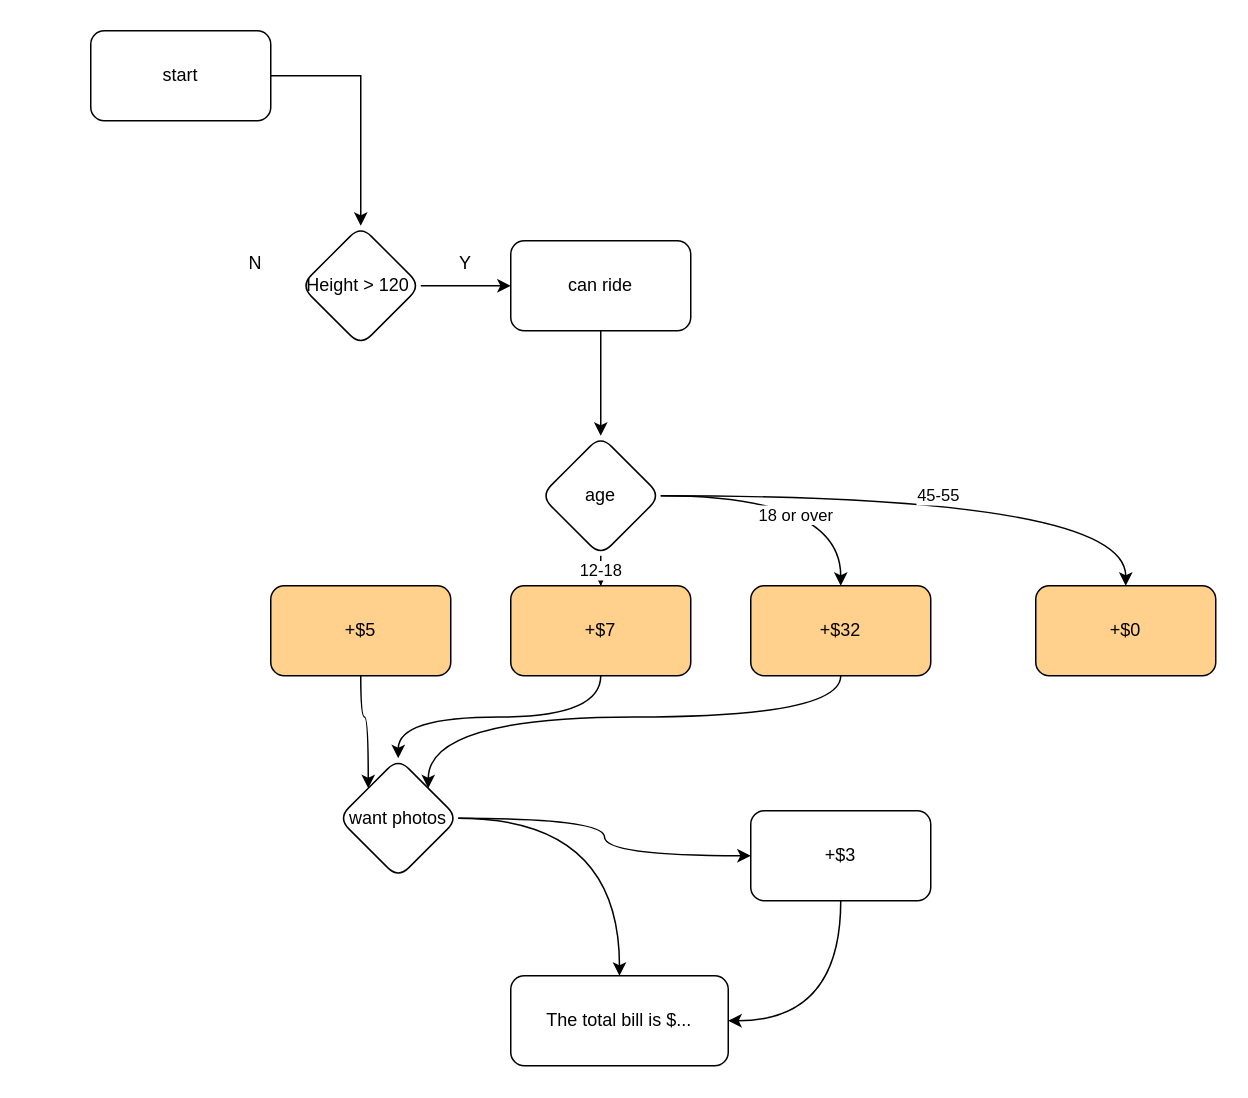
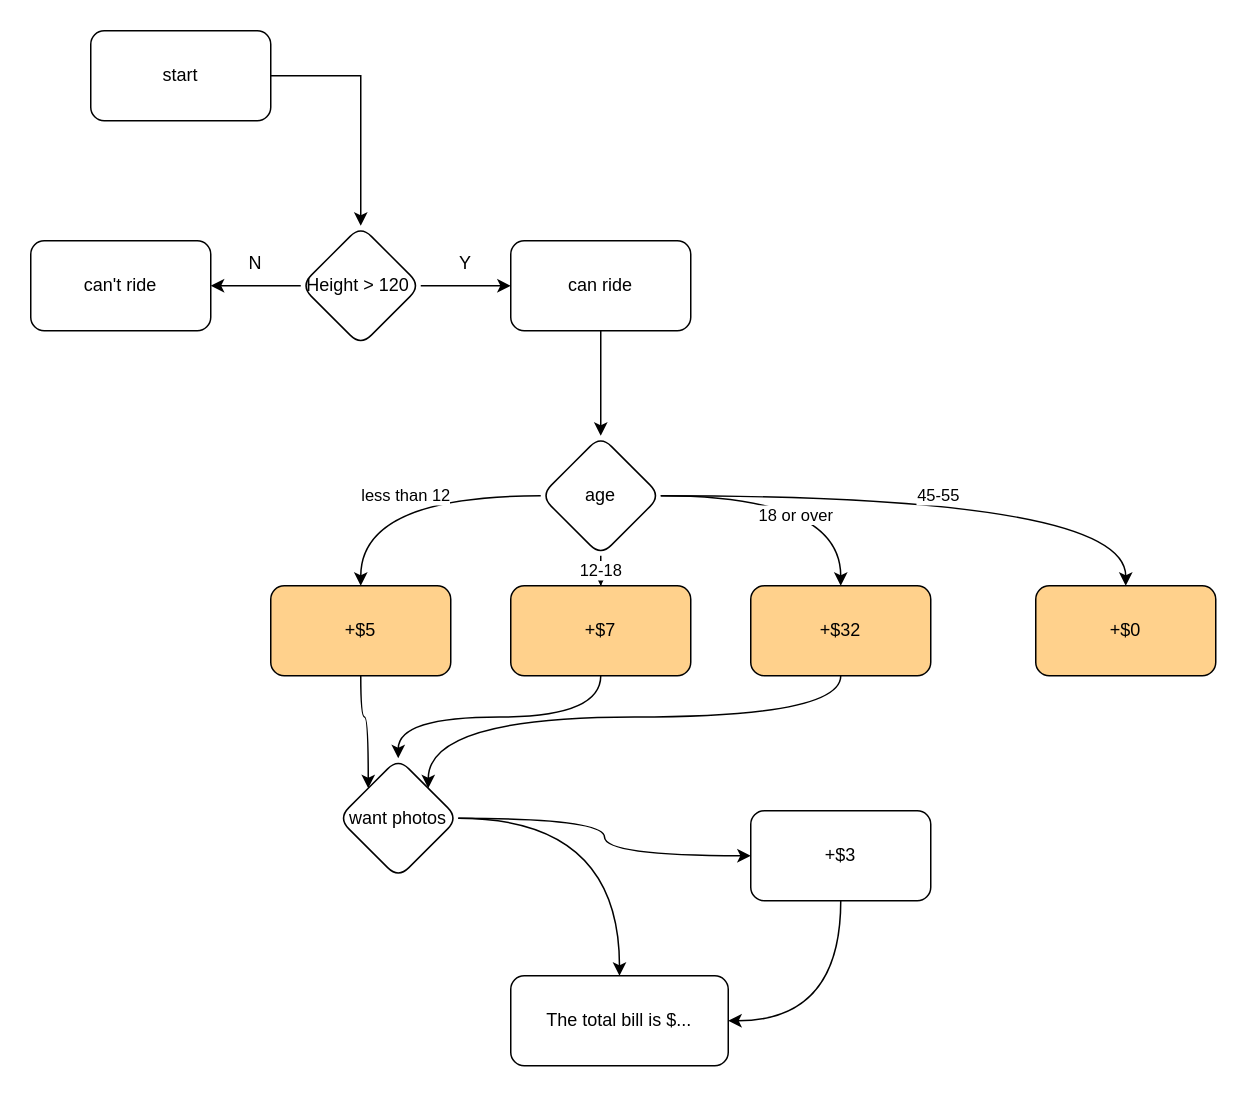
+ <mxCell id="10" value="can't ride" style="whiteSpace=wrap;html=1;rounded=1;" parent="1" vertex="1"><mxGeometry x="20" y="160" width="120" height="60" as="geometry" /></mxCell>
+ <mxCell id="5" value="" style="edgeStyle=orthogonalEdgeStyle;rounded=0;orthogonalLoop=1;jettySize=auto;html=1;" parent="1" source="6" target="10" edge="1"><mxGeometry relative="1" as="geometry" /></mxCell>
+ <mxCell id="12" value="less than 12" style="edgeStyle=orthogonalEdgeStyle;rounded=0;orthogonalLoop=1;jettySize=auto;html=1;curved=1;" parent="1" source="16" target="18" edge="1"><mxGeometry relative="1" as="geometry" /></mxCell>
